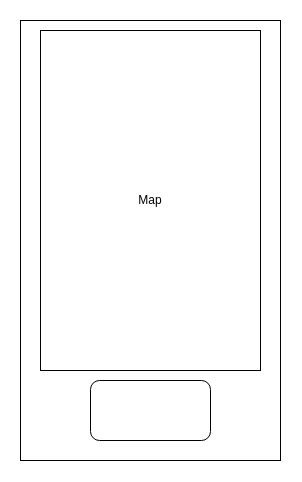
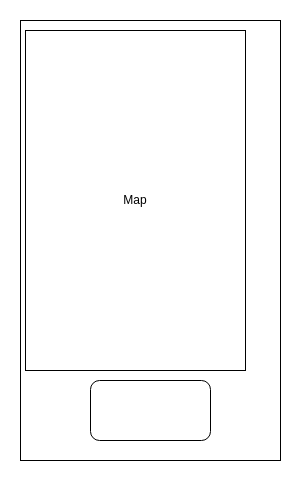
- <mxCell id="3" value="Map" style="rounded=0;whiteSpace=wrap;html=1;" vertex="1" parent="1"><mxGeometry x="40" y="30" width="220" height="340" as="geometry" /></mxCell>
+ <mxCell id="3" value="Map" style="rounded=0;whiteSpace=wrap;html=1;" vertex="1" parent="1"><mxGeometry x="25" y="30" width="220" height="340" as="geometry" /></mxCell>
